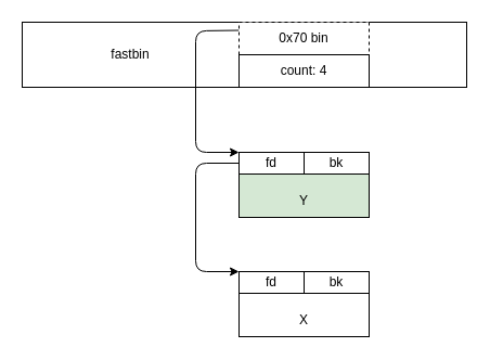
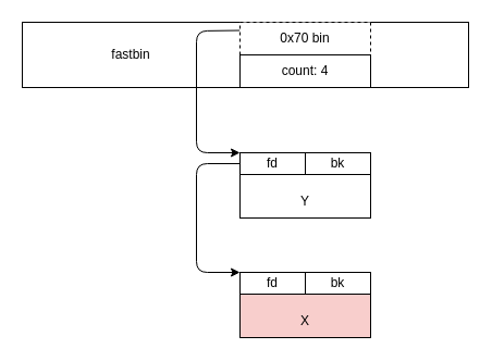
- <mxCell id="9" value="&lt;br&gt;&lt;br&gt;Y" style="rounded=0;whiteSpace=wrap;html=1;fillColor=#d5e8d4;" vertex="1" parent="1"><mxGeometry x="220" y="140" width="120" height="60" as="geometry" /></mxCell>
+ <mxCell id="9" value="&lt;br&gt;&lt;br&gt;Y" style="rounded=0;whiteSpace=wrap;html=1;" vertex="1" parent="1"><mxGeometry x="220" y="140" width="120" height="60" as="geometry" /></mxCell>
- <mxCell id="2" value="&lt;br&gt;&lt;br&gt;X" style="rounded=0;whiteSpace=wrap;html=1;" vertex="1" parent="1"><mxGeometry x="220" y="250" width="120" height="60" as="geometry" /></mxCell>
+ <mxCell id="2" value="&lt;br&gt;&lt;br&gt;X" style="rounded=0;whiteSpace=wrap;html=1;fillColor=#f8cecc;" vertex="1" parent="1"><mxGeometry x="220" y="250" width="120" height="60" as="geometry" /></mxCell>
